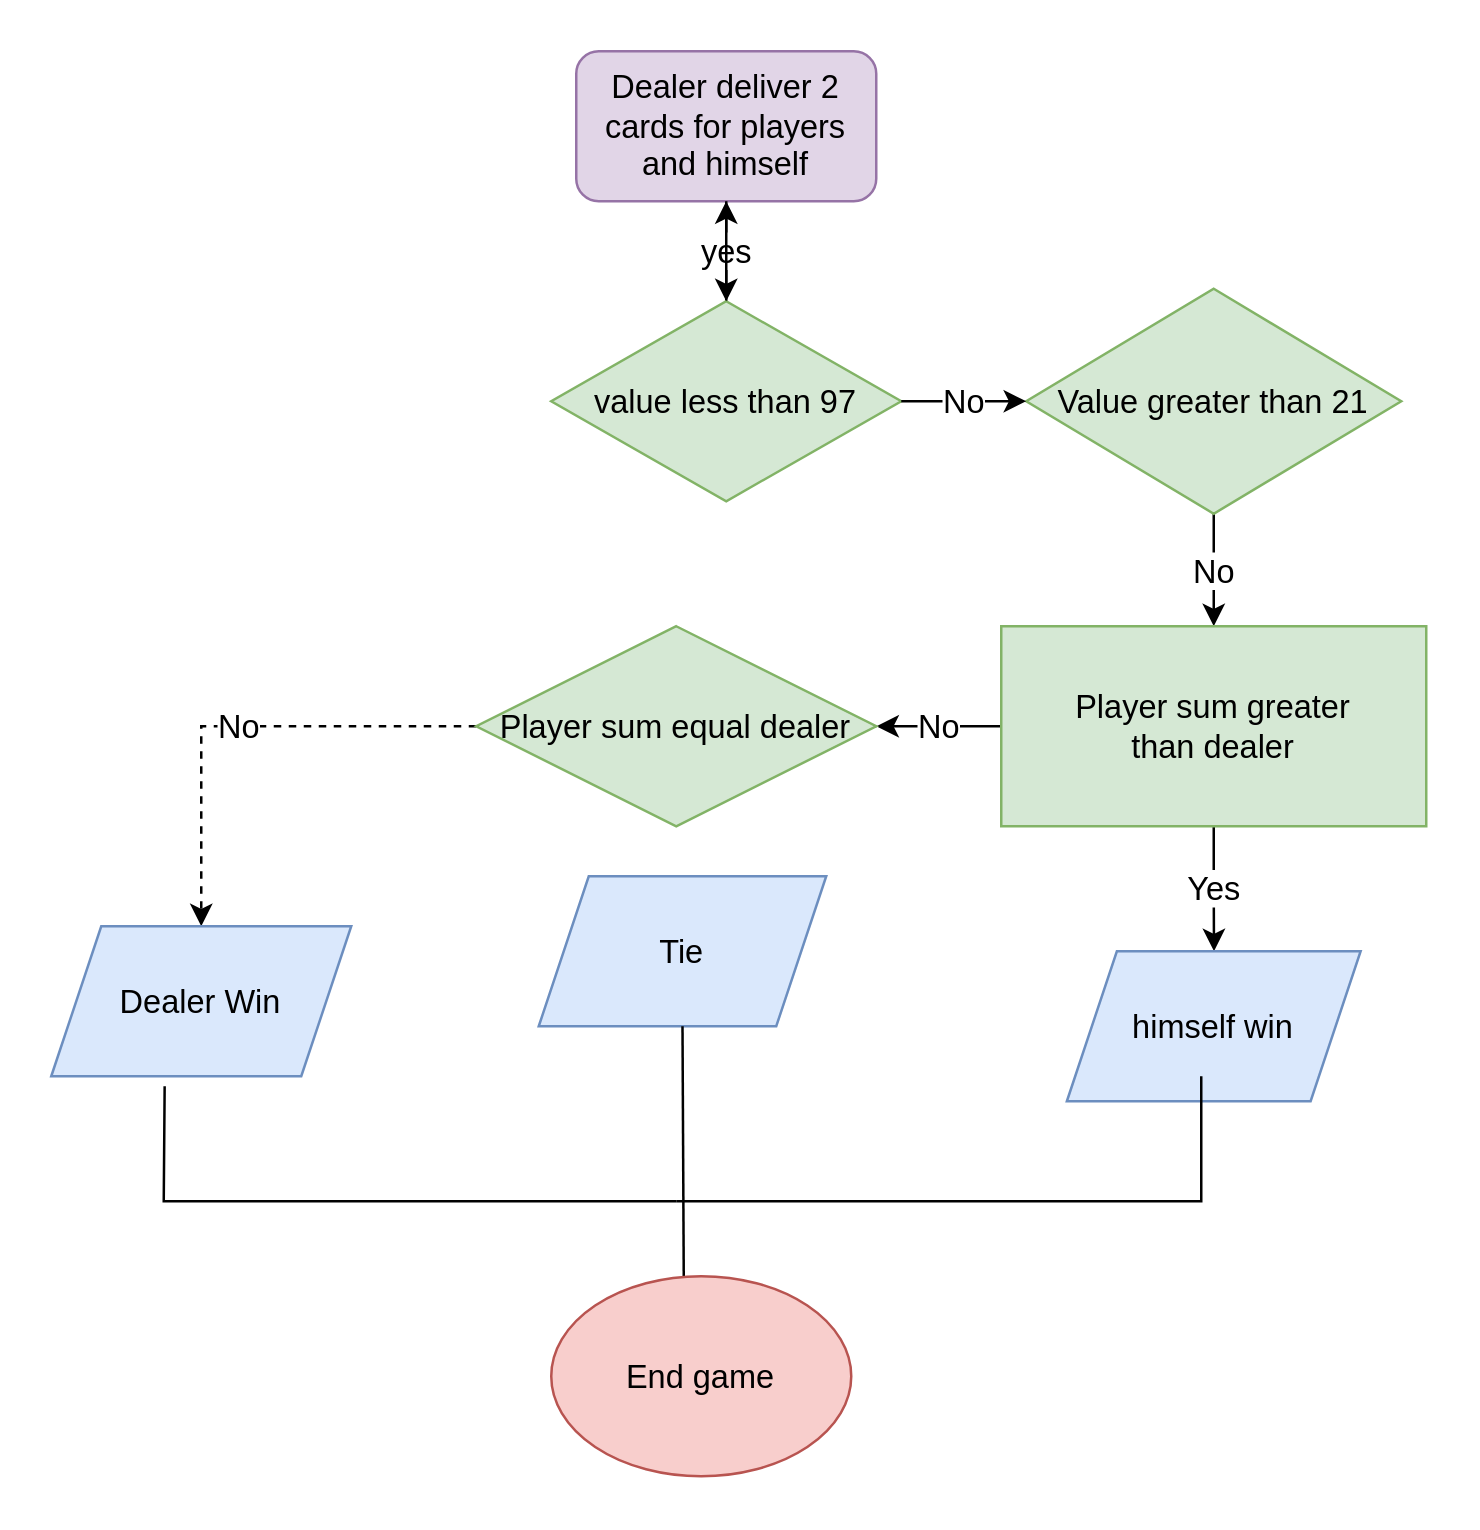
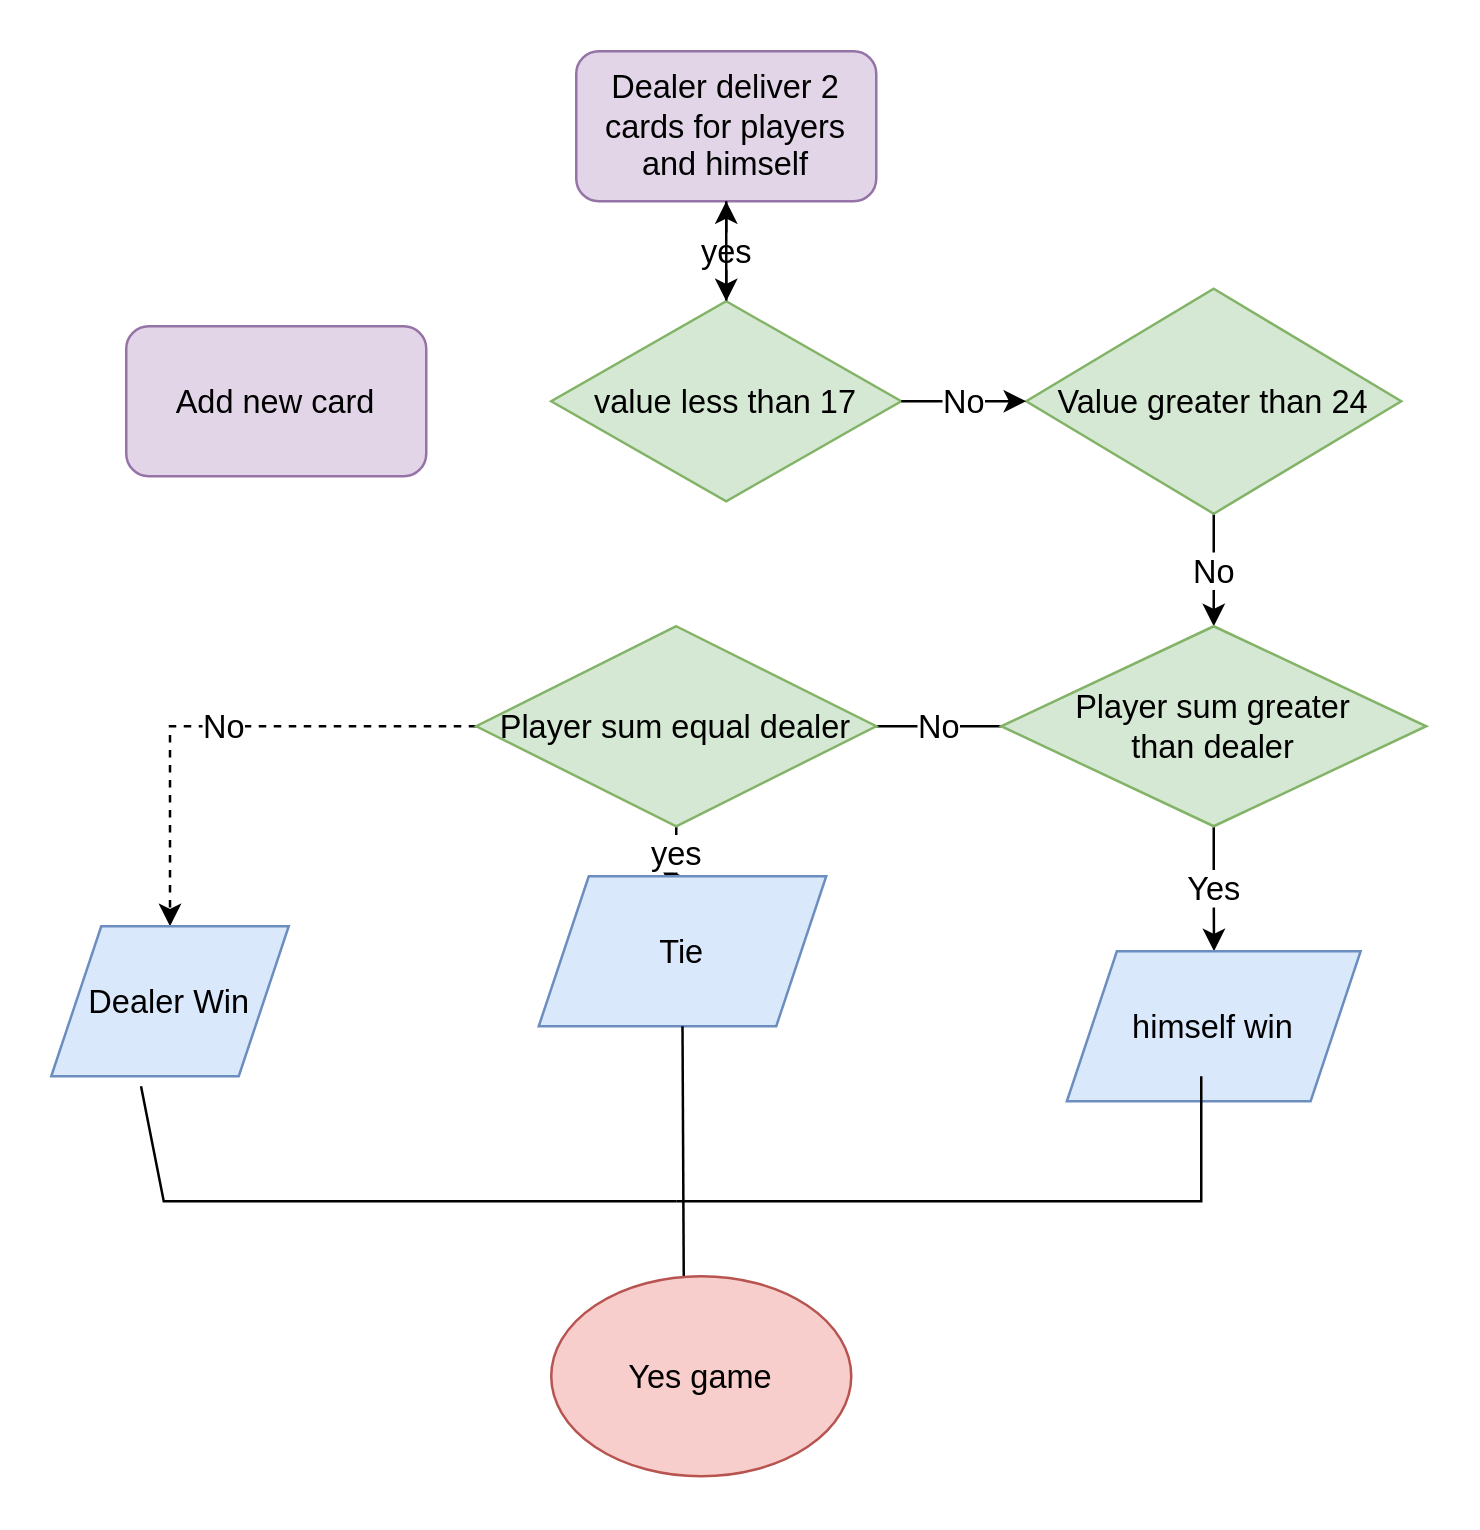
+ <mxCell id="13" value="Add new card" style="rounded=1;whiteSpace=wrap;html=1;fillColor=#e1d5e7;strokeColor=#9673a6;fontSize=13;" vertex="1" parent="1"><mxGeometry x="50" y="130" width="120" height="60" as="geometry" /></mxCell>
- <mxCell id="4" value="value less than 97" style="rhombus;whiteSpace=wrap;html=1;fillColor=#d5e8d4;strokeColor=#82b366;fontSize=13;" vertex="1" parent="1"><mxGeometry x="220" y="120" width="140" height="80" as="geometry" /></mxCell>
+ <mxCell id="4" value="value less than 17" style="rhombus;whiteSpace=wrap;html=1;fillColor=#d5e8d4;strokeColor=#82b366;fontSize=13;" vertex="1" parent="1"><mxGeometry x="220" y="120" width="140" height="80" as="geometry" /></mxCell>
- <mxCell id="6" value="Value greater than 21" style="rhombus;whiteSpace=wrap;html=1;fillColor=#d5e8d4;strokeColor=#82b366;fontSize=13;" vertex="1" parent="1"><mxGeometry x="410" y="115" width="150" height="90" as="geometry" /></mxCell>
+ <mxCell id="6" value="Value greater than 24" style="rhombus;whiteSpace=wrap;html=1;fillColor=#d5e8d4;strokeColor=#82b366;fontSize=13;" vertex="1" parent="1"><mxGeometry x="410" y="115" width="150" height="90" as="geometry" /></mxCell>
- <mxCell id="9" value="No" style="edgeStyle=orthogonalEdgeStyle;rounded=0;orthogonalLoop=1;jettySize=auto;html=1;fontSize=13;" edge="1" parent="1" source="10" target="19"><mxGeometry relative="1" as="geometry"><Array as="points"><mxPoint x="370" y="290" /><mxPoint x="370" y="290" /></Array></mxGeometry></mxCell>
+ <mxCell id="9" value="No" style="edgeStyle=orthogonalEdgeStyle;rounded=0;orthogonalLoop=1;jettySize=auto;html=1;fontSize=13;endArrow=none;" edge="1" parent="1" source="10" target="19"><mxGeometry relative="1" as="geometry"><Array as="points"><mxPoint x="370" y="290" /><mxPoint x="370" y="290" /></Array></mxGeometry></mxCell>
- <mxCell id="10" value="Player sum greater &lt;br style=&quot;font-size: 13px;&quot;&gt;than dealer" style="whiteSpace=wrap;html=1;fillColor=#d5e8d4;strokeColor=#82b366;fontSize=13;rounded=0;" vertex="1" parent="1"><mxGeometry x="400" y="250" width="170" height="80" as="geometry" /></mxCell>
+ <mxCell id="10" value="Player sum greater &lt;br style=&quot;font-size: 13px;&quot;&gt;than dealer" style="rhombus;whiteSpace=wrap;html=1;fillColor=#d5e8d4;strokeColor=#82b366;fontSize=13;" vertex="1" parent="1"><mxGeometry x="400" y="250" width="170" height="80" as="geometry" /></mxCell>
+ <mxCell id="12" value="yes" style="edgeStyle=orthogonalEdgeStyle;rounded=0;orthogonalLoop=1;jettySize=auto;html=1;fontSize=13;" edge="1" parent="1" source="19" target="17"><mxGeometry relative="1" as="geometry" /></mxCell>
- <mxCell id="16" value="Dealer Win" style="shape=parallelogram;perimeter=parallelogramPerimeter;whiteSpace=wrap;html=1;fixedSize=1;fillColor=#dae8fc;strokeColor=#6c8ebf;fontSize=13;" vertex="1" parent="1"><mxGeometry x="20" y="370" width="120" height="60" as="geometry" /></mxCell>
+ <mxCell id="16" value="Dealer Win" style="shape=parallelogram;perimeter=parallelogramPerimeter;whiteSpace=wrap;html=1;fixedSize=1;fillColor=#dae8fc;strokeColor=#6c8ebf;fontSize=13;" vertex="1" parent="1"><mxGeometry x="20" y="370" width="95" height="60" as="geometry" /></mxCell>
- <mxCell id="23" value="End game" style="ellipse;whiteSpace=wrap;html=1;fillColor=#f8cecc;strokeColor=#b85450;fontSize=13;" vertex="1" parent="1"><mxGeometry x="220" y="510" width="120" height="80" as="geometry" /></mxCell>
+ <mxCell id="23" value="Yes game" style="ellipse;whiteSpace=wrap;html=1;fillColor=#f8cecc;strokeColor=#b85450;fontSize=13;" vertex="1" parent="1"><mxGeometry x="220" y="510" width="120" height="80" as="geometry" /></mxCell>
